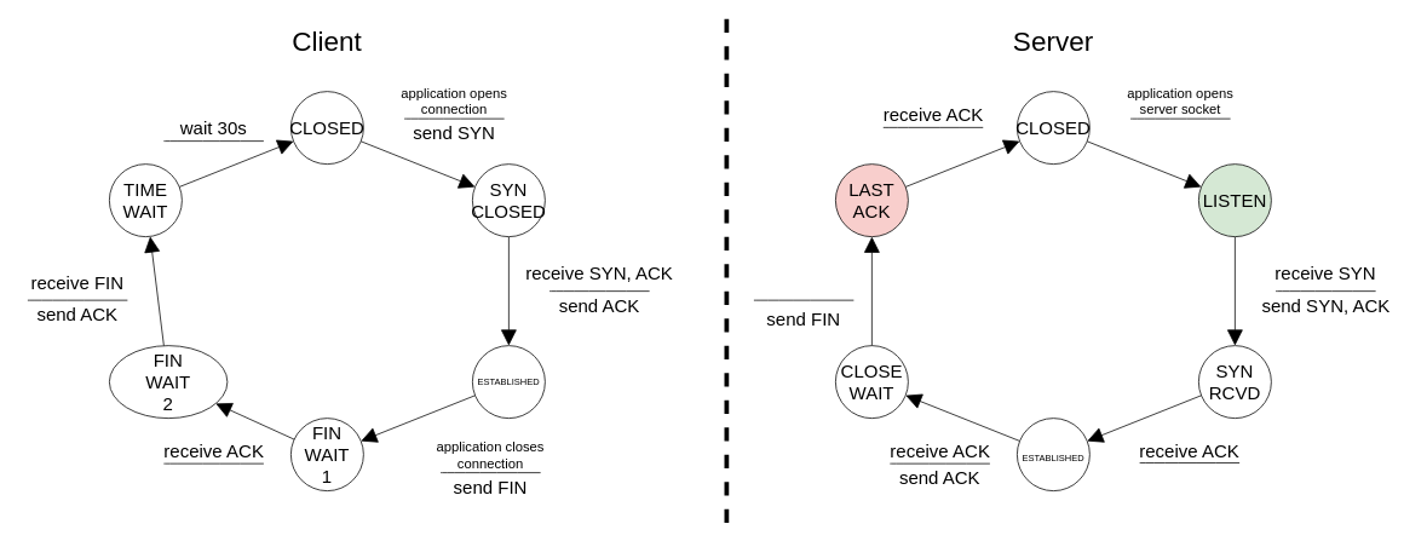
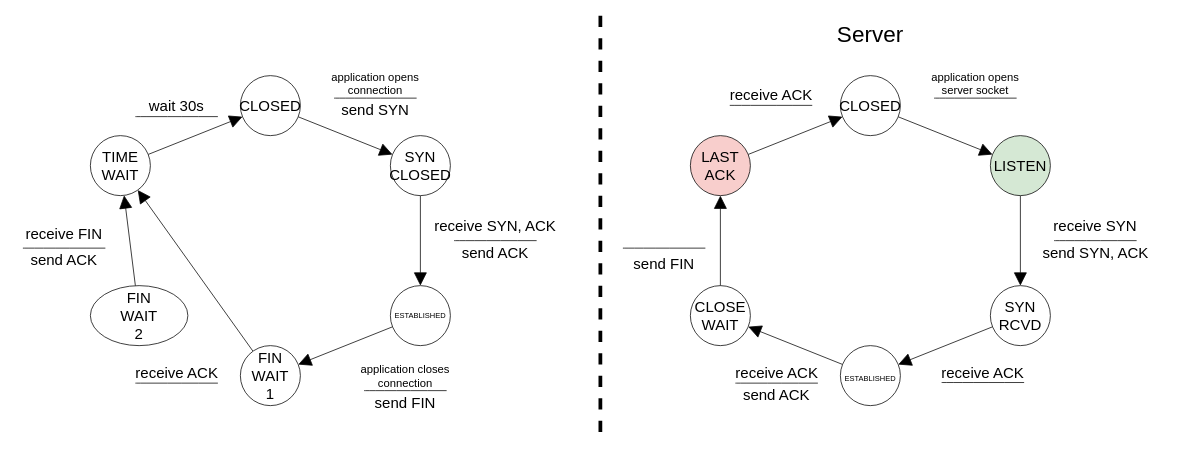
- <mxCell id="56" value="Client" style="text;html=1;strokeColor=none;fillColor=none;align=center;verticalAlign=middle;whiteSpace=wrap;rounded=0;fontSize=30;" vertex="1" parent="1"><mxGeometry x="330" y="30" width="60" height="30" as="geometry" /></mxCell>
- <mxCell id="8" style="edgeStyle=none;html=1;fontSize=20;endArrow=block;endFill=1;endSize=15;" edge="1" parent="1" source="9" target="11"><mxGeometry relative="1" as="geometry" /></mxCell>
+ <mxCell id="8" style="edgeStyle=none;html=1;fontSize=20;endArrow=block;endFill=1;endSize=15;" edge="1" parent="1" source="9" target="13"><mxGeometry relative="1" as="geometry" /></mxCell>
